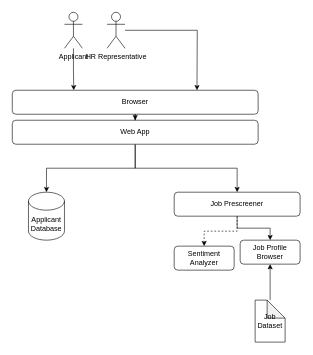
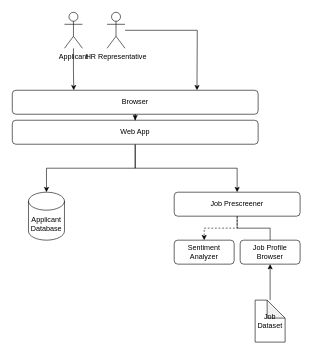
- <mxCell id="12" style="edgeStyle=orthogonalEdgeStyle;rounded=0;orthogonalLoop=1;jettySize=auto;html=1;entryX=0.5;entryY=0;entryDx=0;entryDy=0;" edge="1" parent="1" source="13" target="17"><mxGeometry relative="1" as="geometry" /></mxCell>
+ <mxCell id="12" style="edgeStyle=orthogonalEdgeStyle;rounded=0;orthogonalLoop=1;jettySize=auto;html=1;entryX=0.5;entryY=0;entryDx=0;entryDy=0;endArrow=none;" edge="1" parent="1" source="13" target="17"><mxGeometry relative="1" as="geometry" /></mxCell>
- <mxCell id="18" value="Sentiment Analyzer" style="rounded=1;whiteSpace=wrap;html=1;" vertex="1" parent="1"><mxGeometry x="290" y="410" width="100" height="40" as="geometry" /></mxCell>
+ <mxCell id="18" value="Sentiment Analyzer" style="rounded=1;whiteSpace=wrap;html=1;" vertex="1" parent="1"><mxGeometry x="290" y="400" width="100" height="40" as="geometry" /></mxCell>
